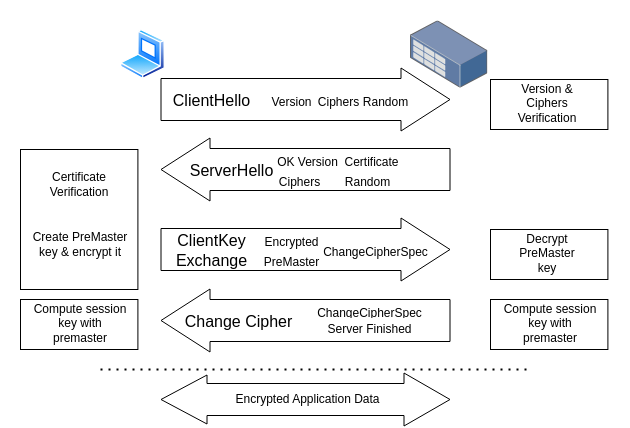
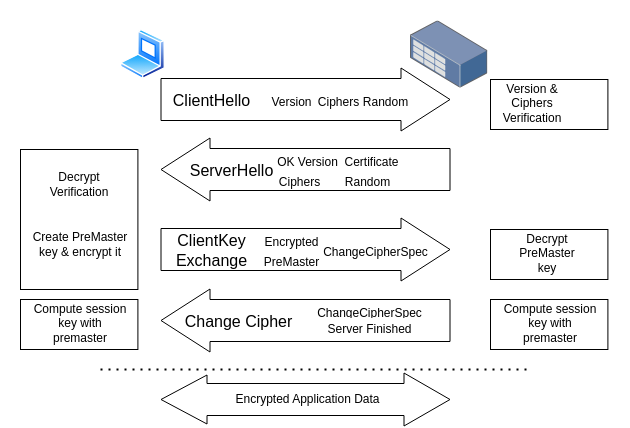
- <mxCell id="16" value="Version &amp;amp; Ciphers Verification" style="text;html=1;strokeColor=none;fillColor=none;align=center;verticalAlign=middle;whiteSpace=wrap;rounded=0;fontSize=12;" vertex="1" parent="1"><mxGeometry x="517.4" y="88" width="60" height="30" as="geometry" /></mxCell>
+ <mxCell id="16" value="Version &amp;amp; Ciphers Verification" style="text;html=1;strokeColor=none;fillColor=none;align=center;verticalAlign=middle;whiteSpace=wrap;rounded=0;fontSize=12;" vertex="1" parent="1"><mxGeometry x="502.4" y="88" width="60" height="30" as="geometry" /></mxCell>
- <mxCell id="18" value="Certificate&lt;div&gt;Verification&lt;br&gt;&lt;/div&gt;" style="text;html=1;strokeColor=none;fillColor=none;align=center;verticalAlign=middle;whiteSpace=wrap;rounded=0;fontSize=12;" vertex="1" parent="1"><mxGeometry x="48.7" y="169" width="60" height="30" as="geometry" /></mxCell>
+ <mxCell id="18" value="Decrypt&lt;div&gt;Verification&lt;br&gt;&lt;/div&gt;" style="text;html=1;strokeColor=none;fillColor=none;align=center;verticalAlign=middle;whiteSpace=wrap;rounded=0;fontSize=12;" vertex="1" parent="1"><mxGeometry x="48.7" y="169" width="60" height="30" as="geometry" /></mxCell>
